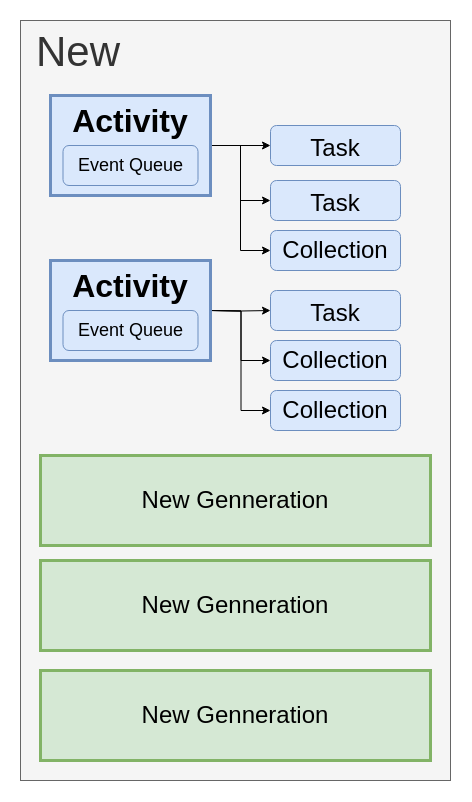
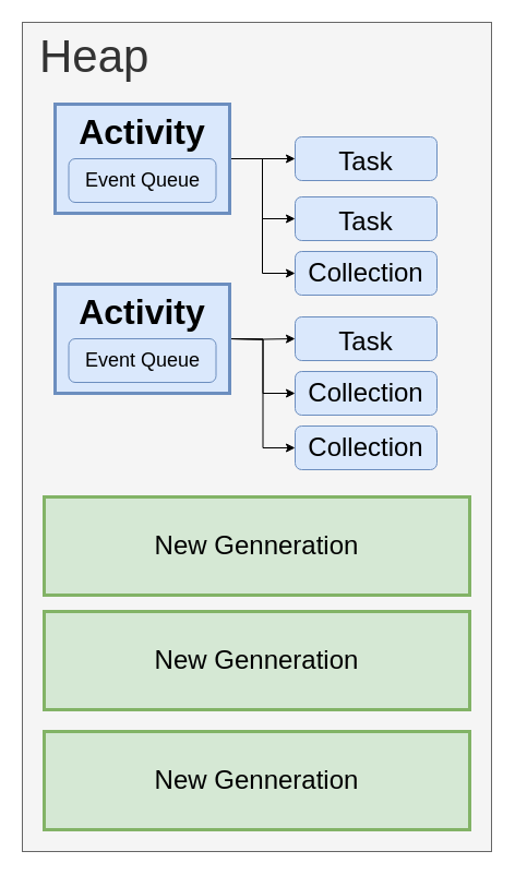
- <mxCell id="2" value="&lt;font style=&quot;font-size: 42px;&quot;&gt;New&lt;/font&gt;" style="rounded=0;whiteSpace=wrap;html=1;verticalAlign=top;align=left;spacingLeft=14;fillColor=#f5f5f5;strokeColor=#666666;fontColor=#333333;" vertex="1" parent="1"><mxGeometry x="20" y="20" width="430" height="760" as="geometry" /></mxCell>
+ <mxCell id="2" value="&lt;font style=&quot;font-size: 42px;&quot;&gt;Heap&lt;/font&gt;" style="rounded=0;whiteSpace=wrap;html=1;verticalAlign=top;align=left;spacingLeft=14;fillColor=#f5f5f5;strokeColor=#666666;fontColor=#333333;" vertex="1" parent="1"><mxGeometry x="20" y="20" width="430" height="760" as="geometry" /></mxCell>
